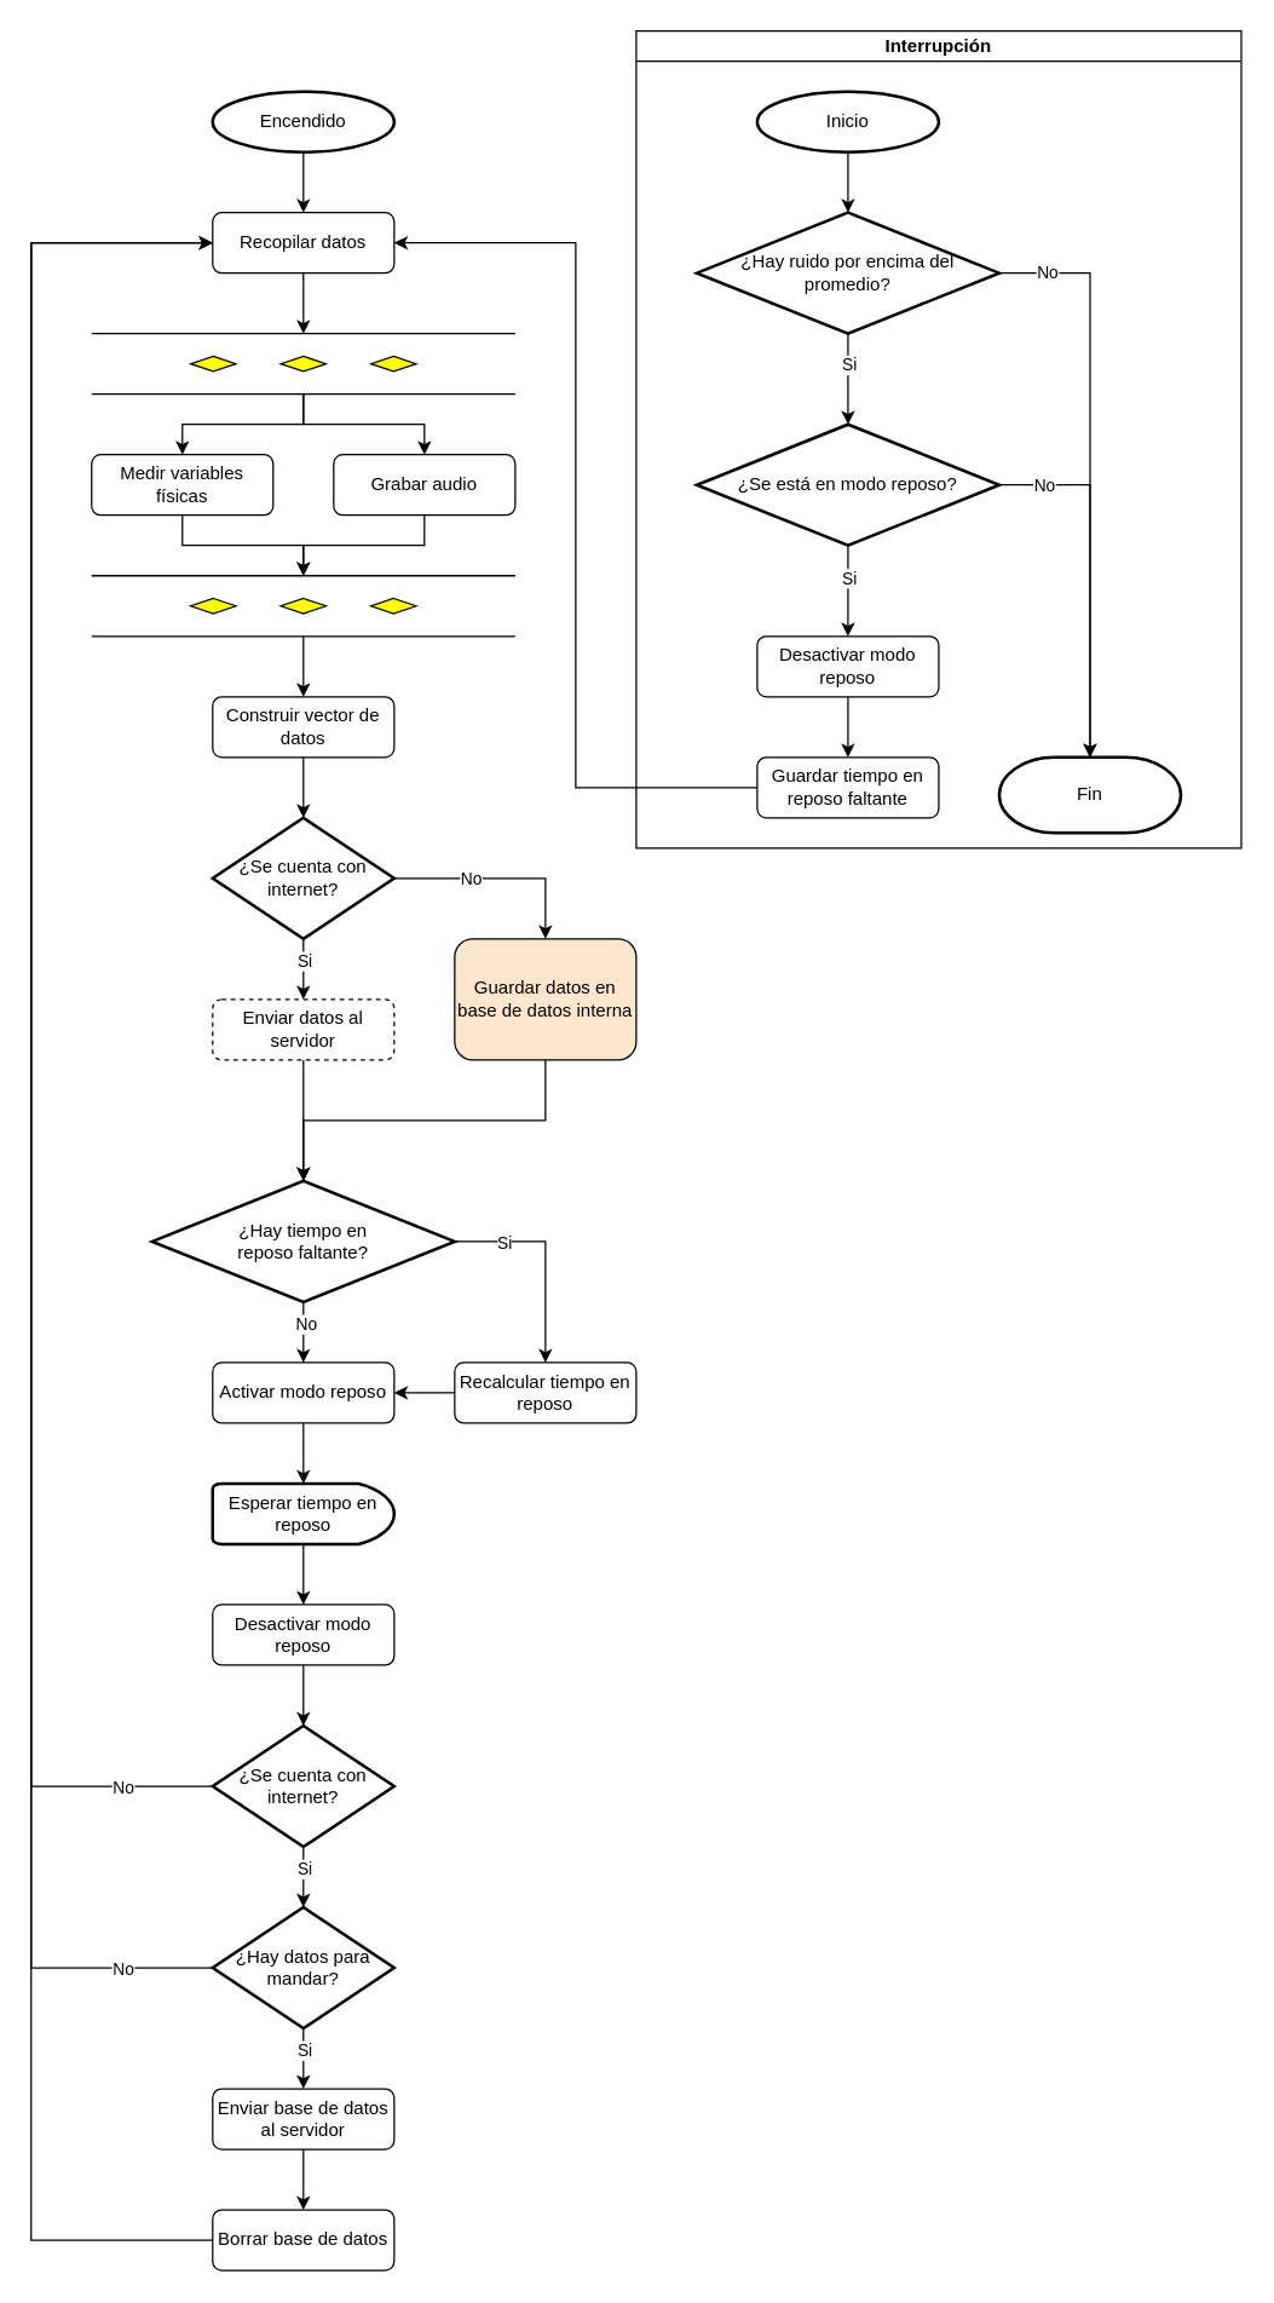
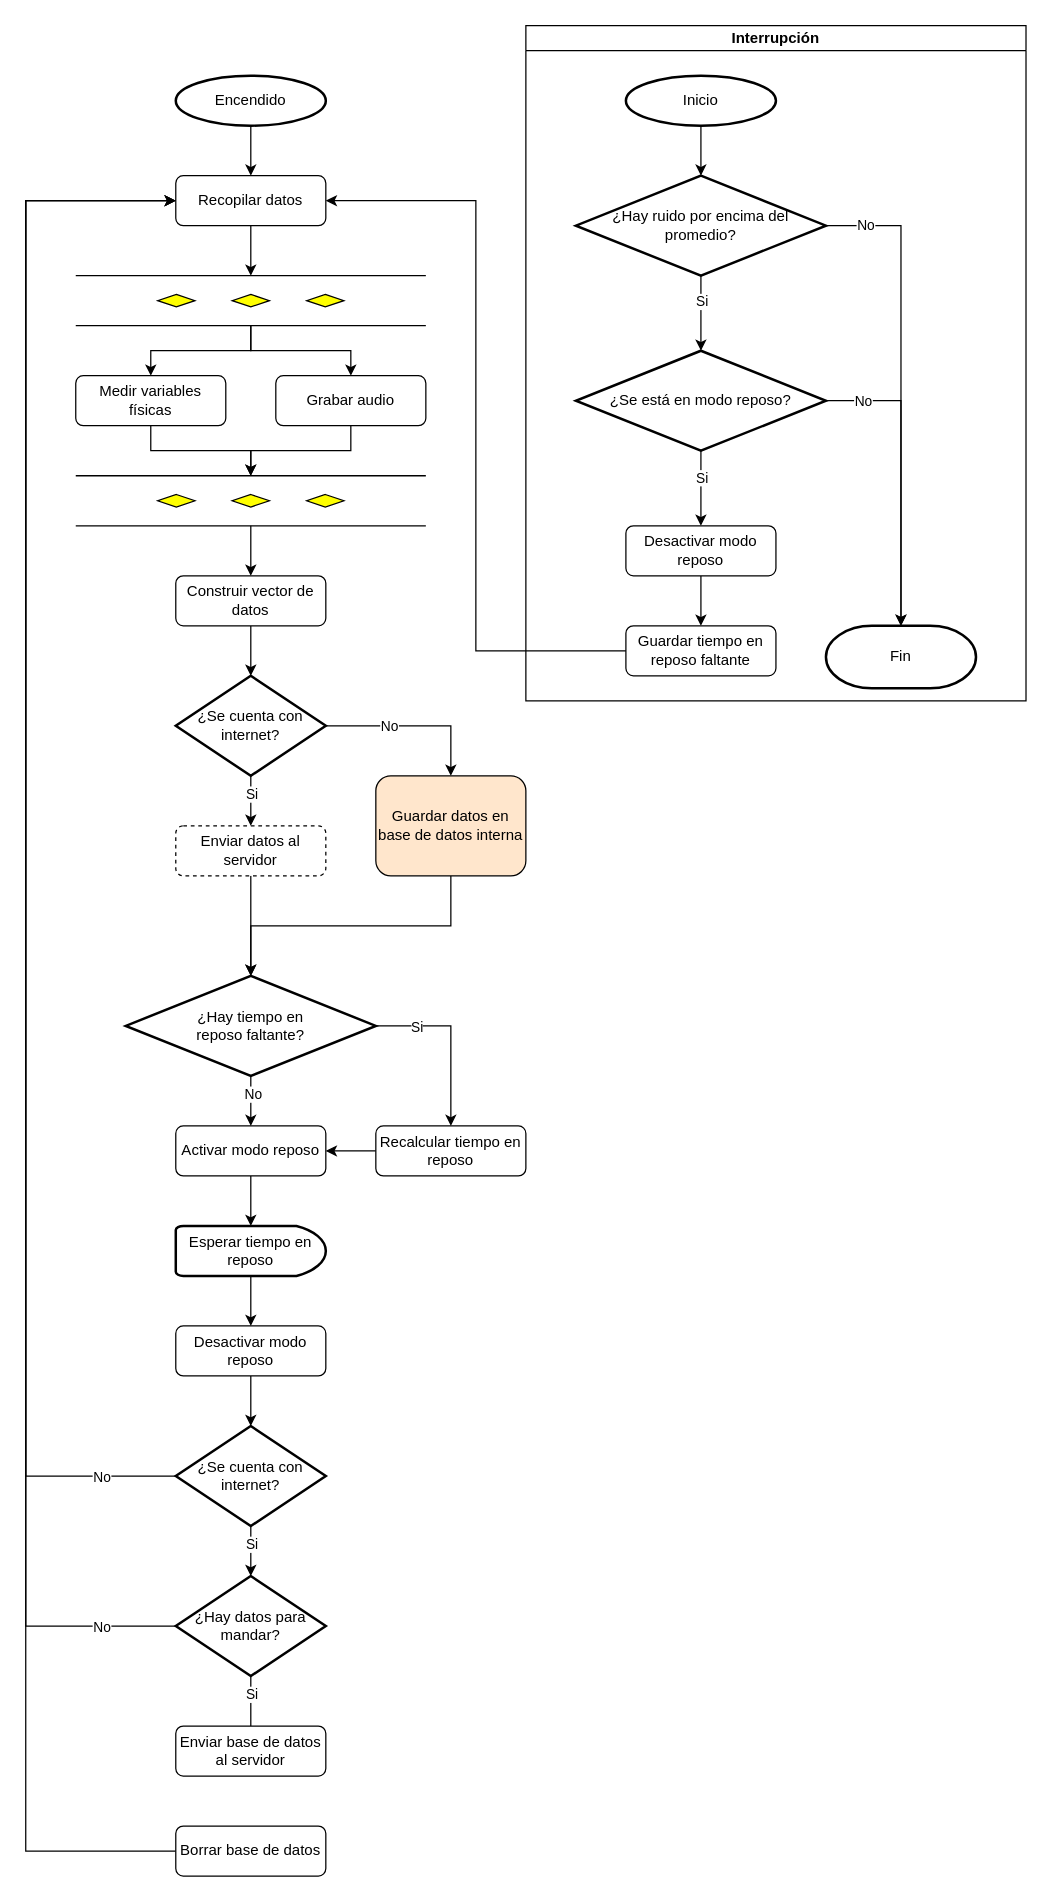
- <mxCell id="28" style="edgeStyle=orthogonalEdgeStyle;rounded=0;orthogonalLoop=1;jettySize=auto;html=1;" edge="1" parent="1" source="30" target="25"><mxGeometry relative="1" as="geometry" /></mxCell>
+ <mxCell id="28" style="edgeStyle=orthogonalEdgeStyle;rounded=0;orthogonalLoop=1;jettySize=auto;html=1;endArrow=none;" edge="1" parent="1" source="30" target="25"><mxGeometry relative="1" as="geometry" /></mxCell>
- <mxCell id="24" style="edgeStyle=orthogonalEdgeStyle;rounded=0;orthogonalLoop=1;jettySize=auto;html=1;" edge="1" parent="1" source="25" target="32"><mxGeometry relative="1" as="geometry" /></mxCell>
